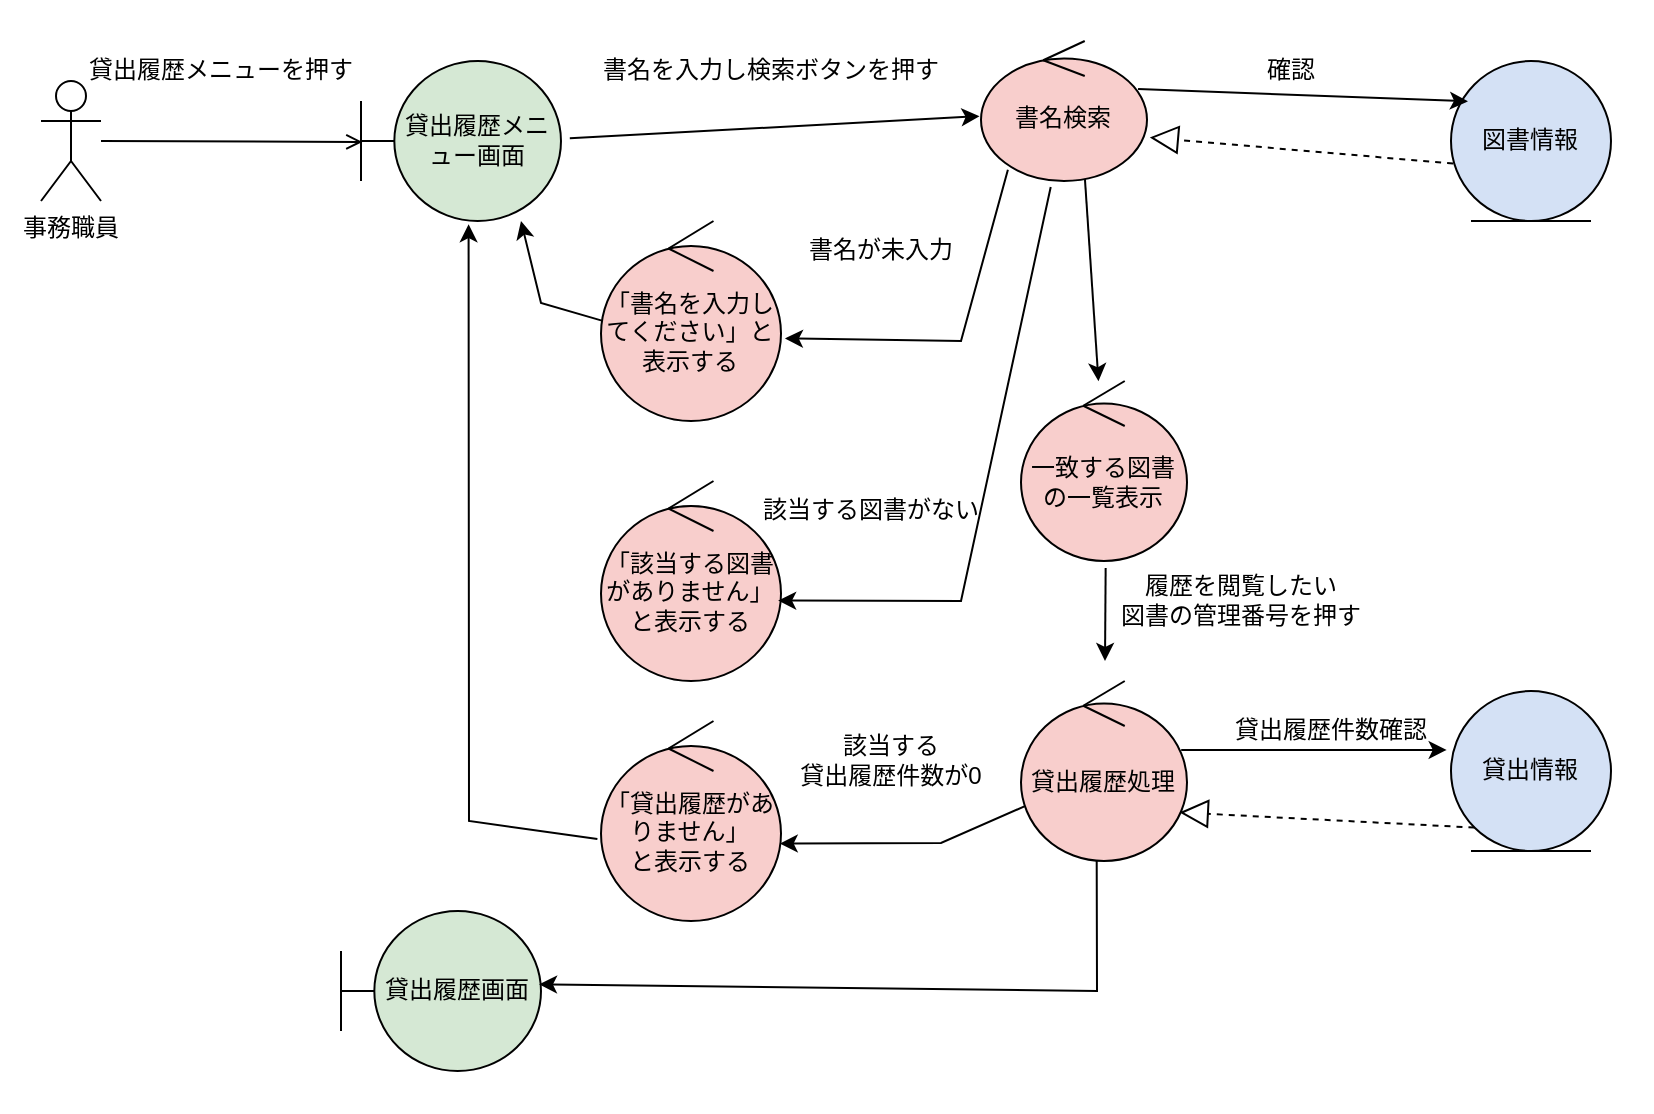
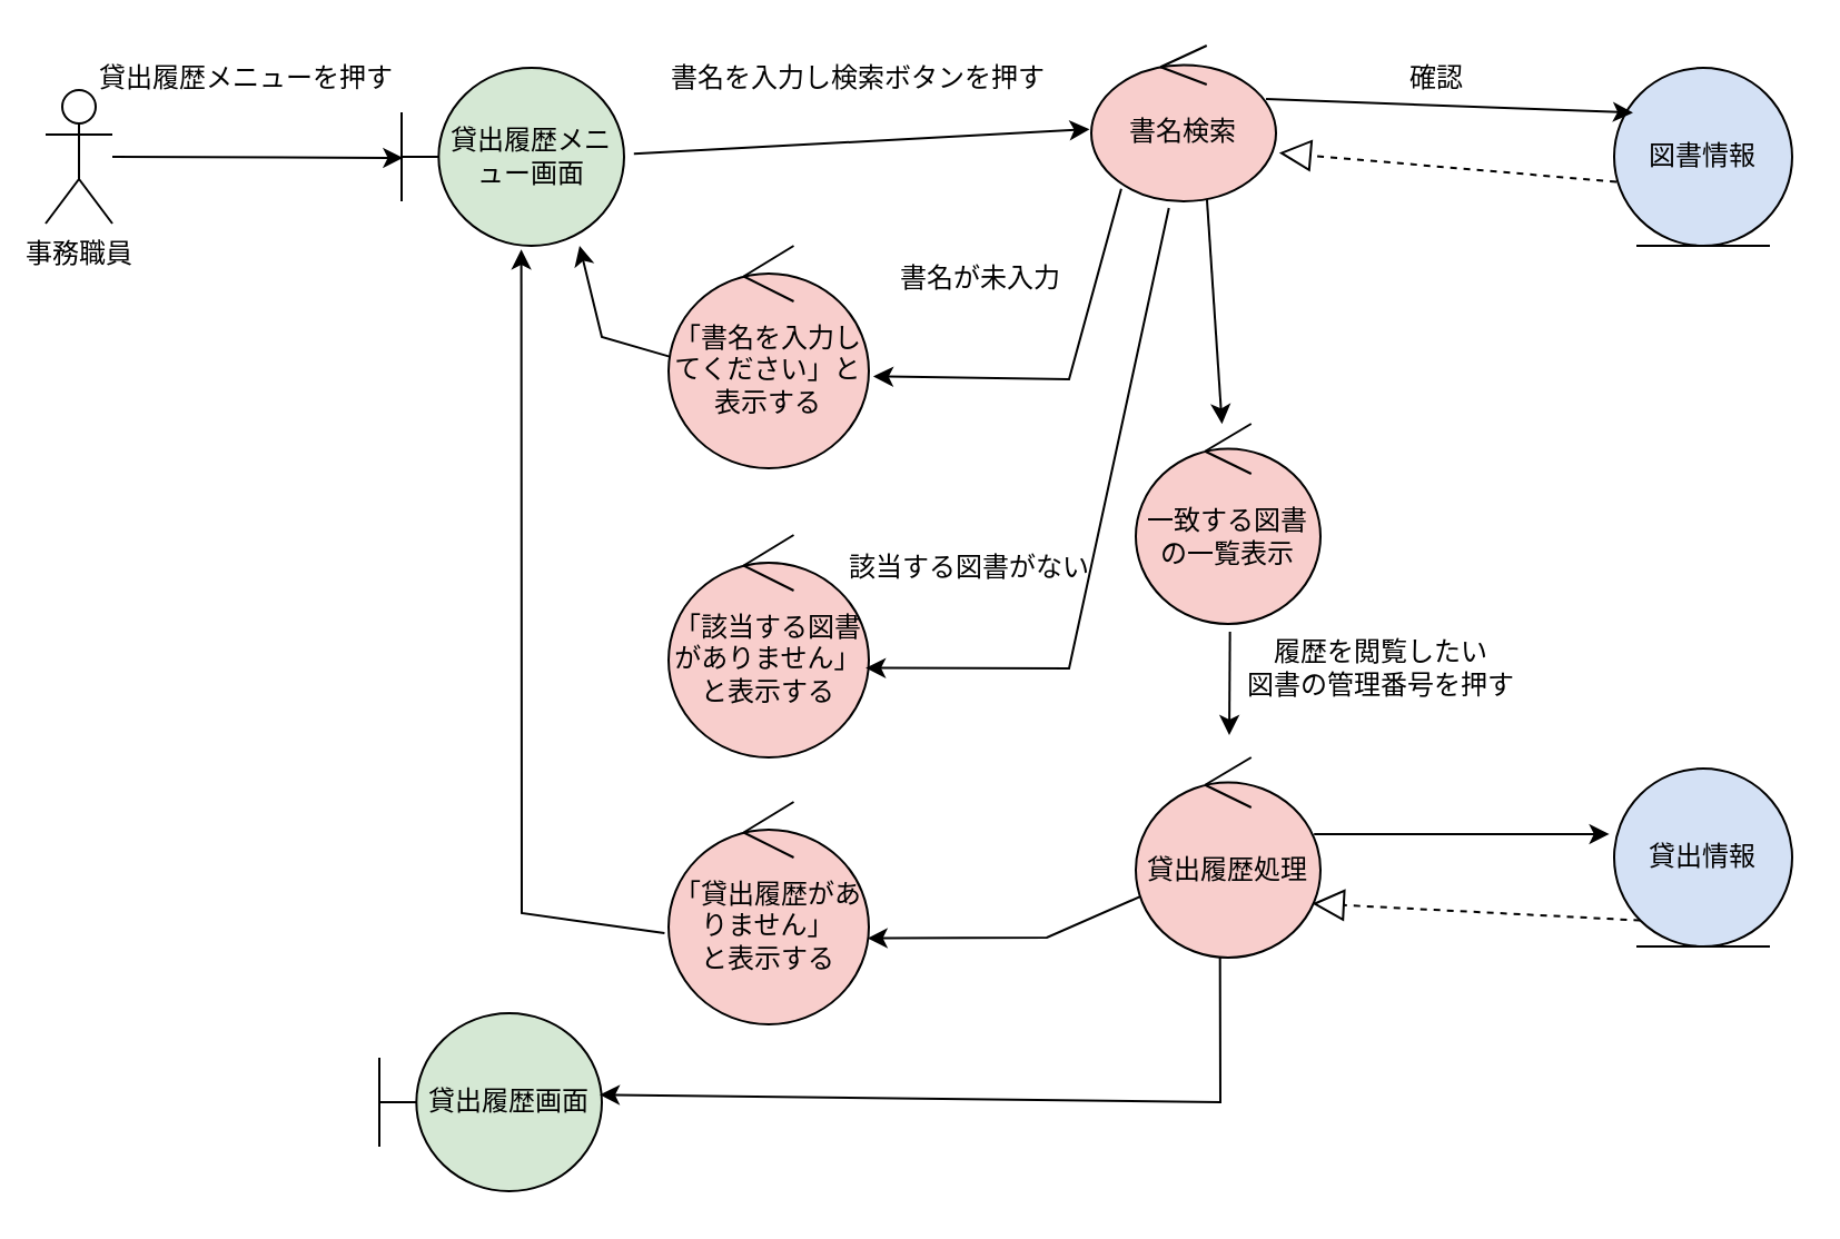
- <mxCell id="8" value="" style="endArrow=open;html=1;rounded=0;entryX=0.007;entryY=0.506;entryDx=0;entryDy=0;entryPerimeter=0;" parent="1" source="2" target="3" edge="1"><mxGeometry width="50" height="50" relative="1" as="geometry"><mxPoint x="90" y="60" as="sourcePoint" /><mxPoint x="140" y="10" as="targetPoint" /></mxGeometry></mxCell>
+ <mxCell id="8" value="" style="endArrow=classic;html=1;rounded=0;entryX=0.007;entryY=0.506;entryDx=0;entryDy=0;entryPerimeter=0;" parent="1" source="2" target="3" edge="1"><mxGeometry width="50" height="50" relative="1" as="geometry"><mxPoint x="90" y="60" as="sourcePoint" /><mxPoint x="140" y="10" as="targetPoint" /></mxGeometry></mxCell>
- <mxCell id="32" value="貸出履歴件数確認" style="text;html=1;align=center;verticalAlign=middle;resizable=0;points=[];autosize=1;strokeColor=none;fillColor=none;" parent="1" vertex="1"><mxGeometry x="605" y="350" width="120" height="30" as="geometry" /></mxCell>
- <mxCell id="25" value="該当する&lt;br&gt;貸出履歴件数が0" style="text;html=1;align=center;verticalAlign=middle;resizable=0;points=[];autosize=1;strokeColor=none;fillColor=none;" parent="1" vertex="1"><mxGeometry x="390" y="360" width="110" height="40" as="geometry" /></mxCell>
